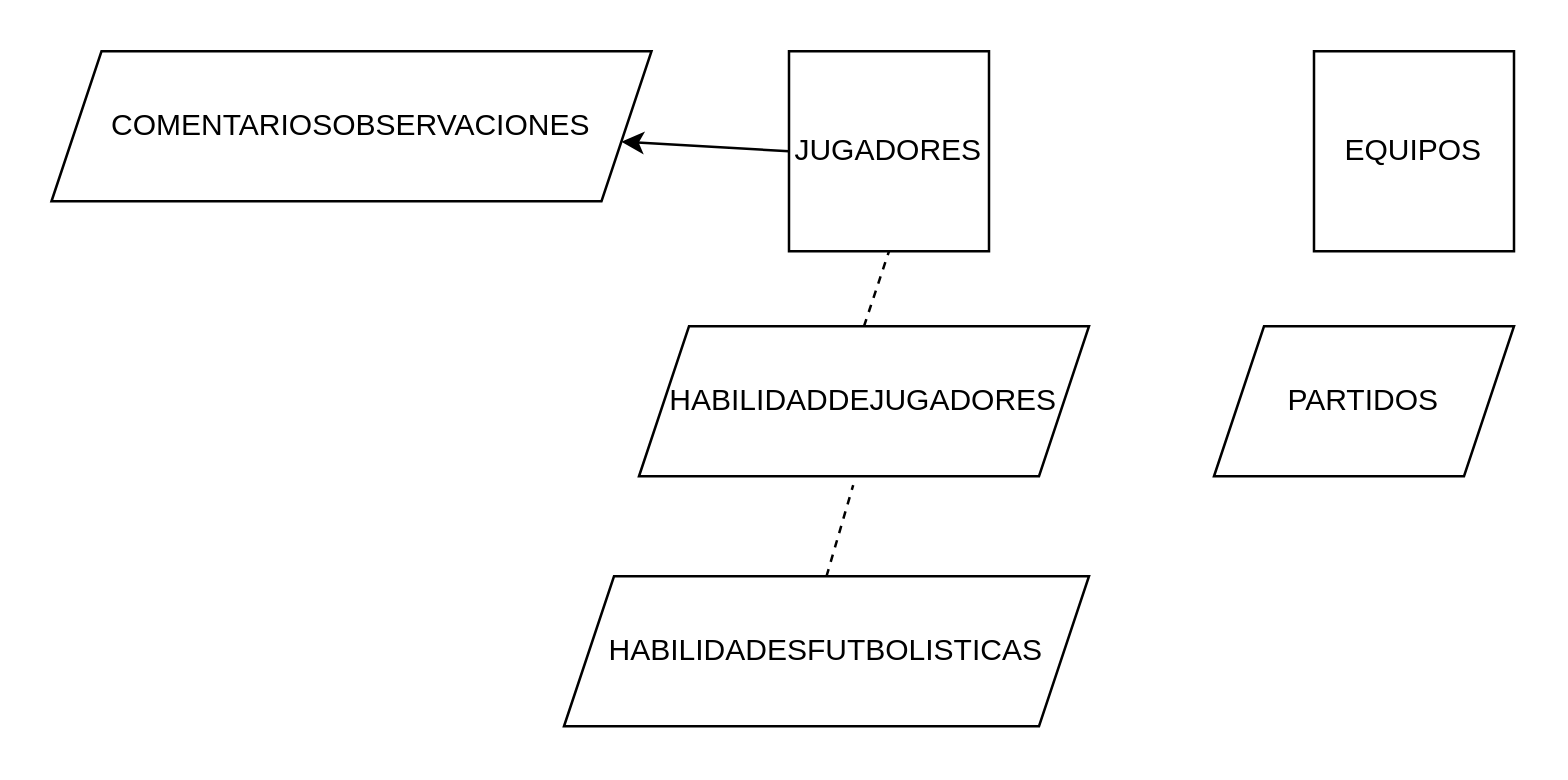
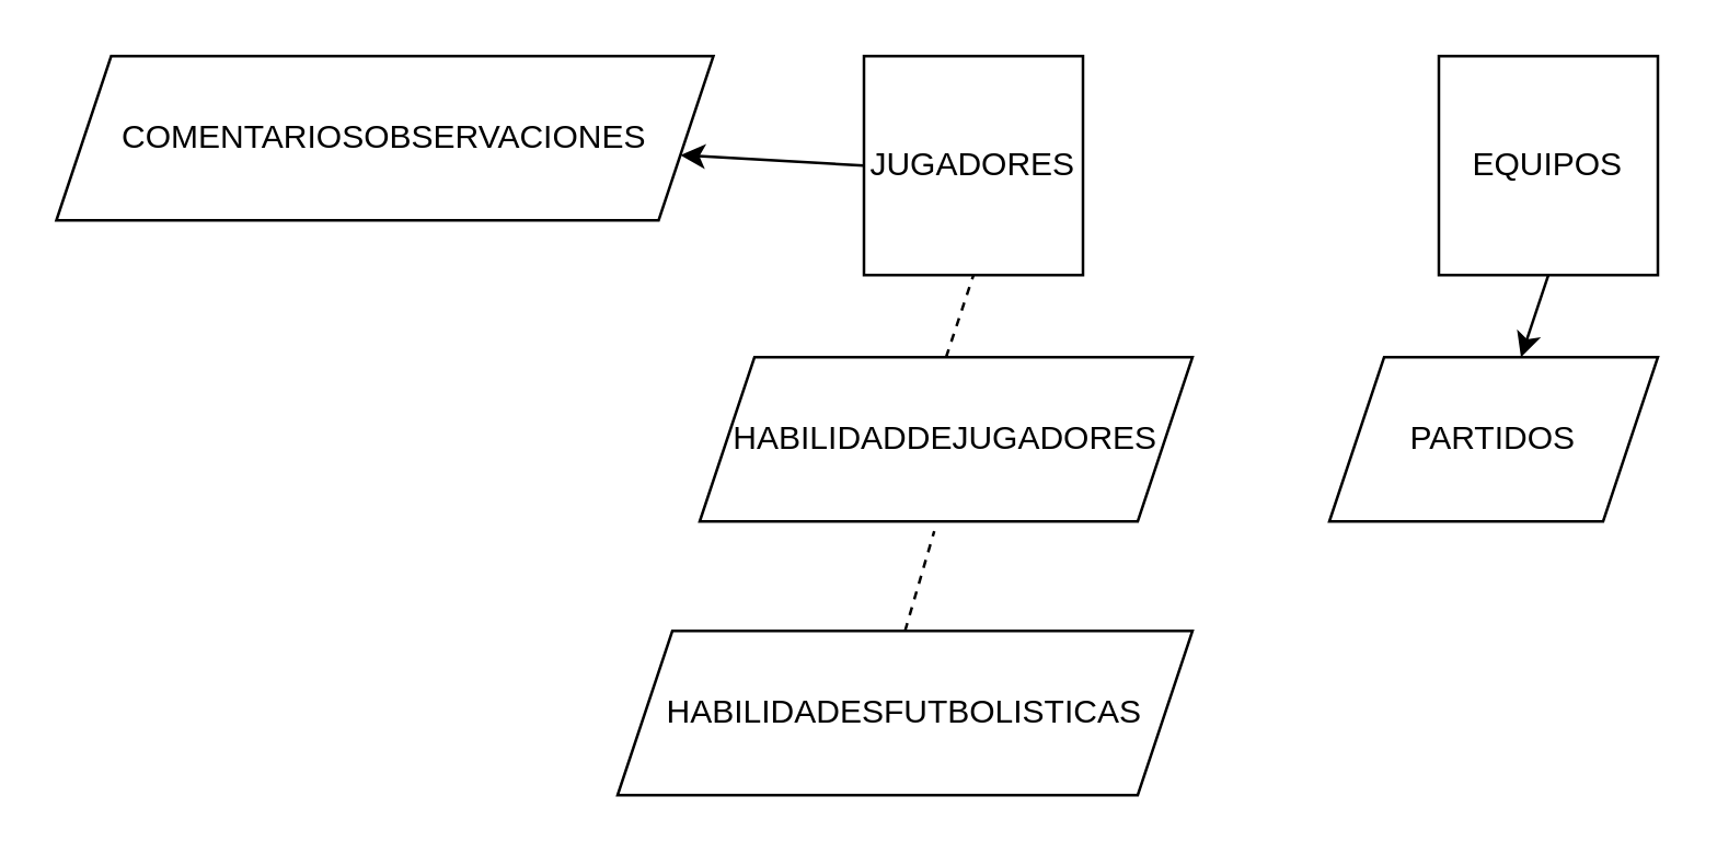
+ <mxCell id="8" value="" style="endArrow=classic;html=1;rounded=0;exitX=0.5;exitY=1;exitDx=0;exitDy=0;" edge="1" parent="1" source="3" target="7"><mxGeometry width="50" height="50" relative="1" as="geometry"><mxPoint x="135" y="140" as="sourcePoint" /><mxPoint x="185" y="90" as="targetPoint" /></mxGeometry></mxCell>
